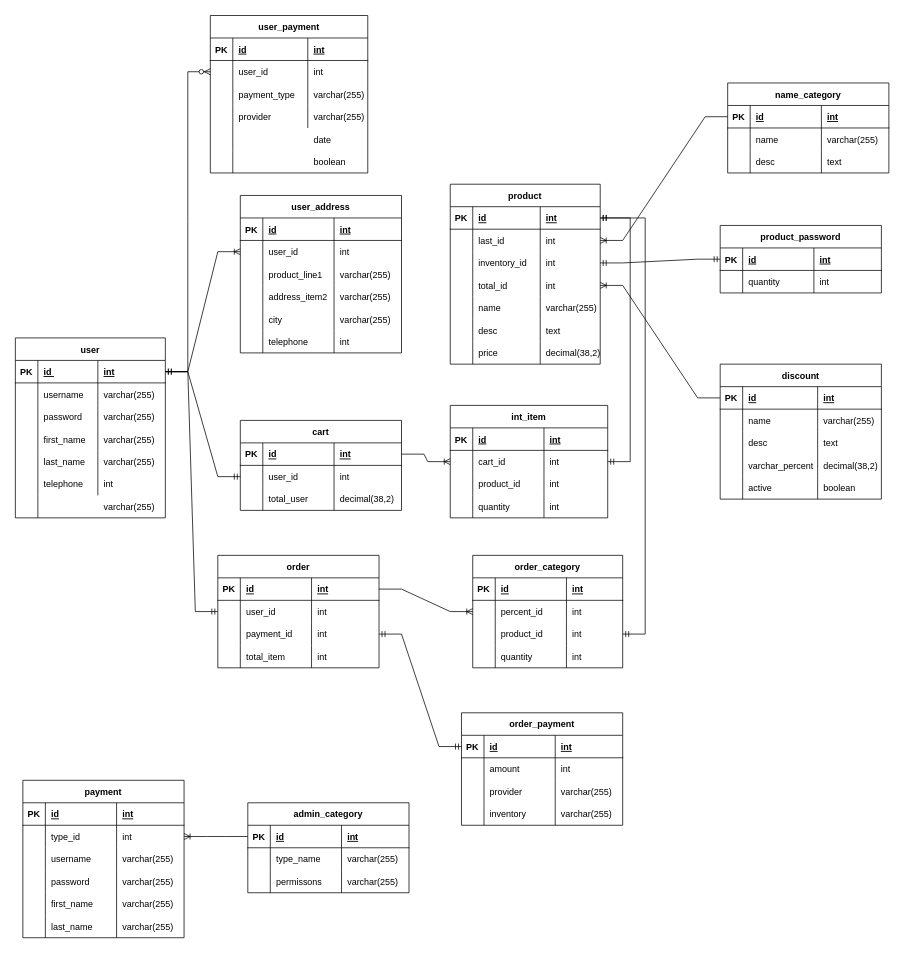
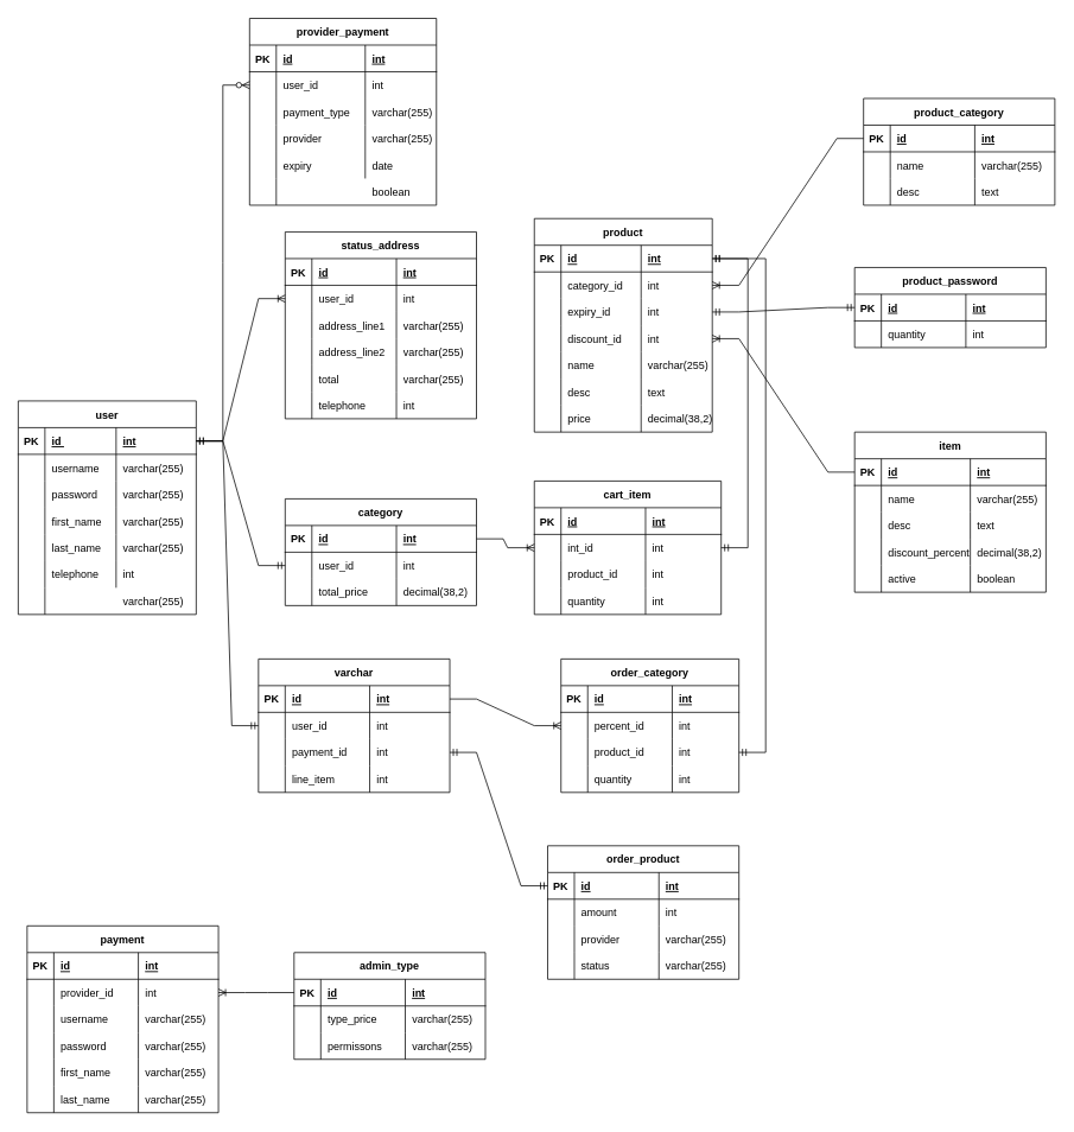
- <mxCell id="2" value="user_payment" style="shape=table;startSize=30;container=1;collapsible=1;childLayout=tableLayout;fixedRows=1;rowLines=0;fontStyle=1;align=center;resizeLast=1;" parent="1" vertex="1"><mxGeometry x="280" y="20" width="210" height="210" as="geometry" /></mxCell>
+ <mxCell id="2" value="provider_payment" style="shape=table;startSize=30;container=1;collapsible=1;childLayout=tableLayout;fixedRows=1;rowLines=0;fontStyle=1;align=center;resizeLast=1;" parent="1" vertex="1"><mxGeometry x="280" y="20" width="210" height="210" as="geometry" /></mxCell>
- <mxCell id="138" value="name_category" style="shape=table;startSize=30;container=1;collapsible=1;childLayout=tableLayout;fixedRows=1;rowLines=0;fontStyle=1;align=center;resizeLast=1;strokeWidth=1;" parent="1" vertex="1"><mxGeometry x="970" y="110" width="215" height="120" as="geometry" /></mxCell>
+ <mxCell id="138" value="product_category" style="shape=table;startSize=30;container=1;collapsible=1;childLayout=tableLayout;fixedRows=1;rowLines=0;fontStyle=1;align=center;resizeLast=1;strokeWidth=1;" parent="1" vertex="1"><mxGeometry x="970" y="110" width="215" height="120" as="geometry" /></mxCell>
+ <mxCell id="21" value="expiry" style="shape=partialRectangle;overflow=hidden;connectable=0;fillColor=none;top=0;left=0;bottom=0;right=0;align=left;spacingLeft=6;" parent="19" vertex="1"><mxGeometry x="30" width="100" height="30" as="geometry"><mxRectangle width="100" height="30" as="alternateBounds" /></mxGeometry></mxCell>
- <mxCell id="245" value="user_address" style="shape=table;startSize=30;container=1;collapsible=1;childLayout=tableLayout;fixedRows=1;rowLines=0;fontStyle=1;align=center;resizeLast=1;strokeWidth=1;" parent="1" vertex="1"><mxGeometry x="320" y="260" width="215" height="210" as="geometry" /></mxCell>
+ <mxCell id="245" value="status_address" style="shape=table;startSize=30;container=1;collapsible=1;childLayout=tableLayout;fixedRows=1;rowLines=0;fontStyle=1;align=center;resizeLast=1;strokeWidth=1;" parent="1" vertex="1"><mxGeometry x="320" y="260" width="215" height="210" as="geometry" /></mxCell>
- <mxCell id="61" value="last_id" style="shape=partialRectangle;connectable=0;fillColor=none;top=0;left=0;bottom=0;right=0;align=left;spacingLeft=6;overflow=hidden;strokeWidth=1;" parent="59" vertex="1"><mxGeometry x="30" width="90" height="30" as="geometry"><mxRectangle width="90" height="30" as="alternateBounds" /></mxGeometry></mxCell>
+ <mxCell id="61" value="category_id" style="shape=partialRectangle;connectable=0;fillColor=none;top=0;left=0;bottom=0;right=0;align=left;spacingLeft=6;overflow=hidden;strokeWidth=1;" parent="59" vertex="1"><mxGeometry x="30" width="90" height="30" as="geometry"><mxRectangle width="90" height="30" as="alternateBounds" /></mxGeometry></mxCell>
- <mxCell id="65" value="inventory_id" style="shape=partialRectangle;connectable=0;fillColor=none;top=0;left=0;bottom=0;right=0;align=left;spacingLeft=6;overflow=hidden;strokeWidth=1;" parent="63" vertex="1"><mxGeometry x="30" width="90" height="30" as="geometry"><mxRectangle width="90" height="30" as="alternateBounds" /></mxGeometry></mxCell>
+ <mxCell id="65" value="expiry_id" style="shape=partialRectangle;connectable=0;fillColor=none;top=0;left=0;bottom=0;right=0;align=left;spacingLeft=6;overflow=hidden;strokeWidth=1;" parent="63" vertex="1"><mxGeometry x="30" width="90" height="30" as="geometry"><mxRectangle width="90" height="30" as="alternateBounds" /></mxGeometry></mxCell>
- <mxCell id="256" value="product_line1" style="shape=partialRectangle;connectable=0;fillColor=none;top=0;left=0;bottom=0;right=0;align=left;spacingLeft=6;overflow=hidden;strokeWidth=1;" parent="254" vertex="1"><mxGeometry x="30" width="95" height="30" as="geometry"><mxRectangle width="95" height="30" as="alternateBounds" /></mxGeometry></mxCell>
+ <mxCell id="256" value="address_line1" style="shape=partialRectangle;connectable=0;fillColor=none;top=0;left=0;bottom=0;right=0;align=left;spacingLeft=6;overflow=hidden;strokeWidth=1;" parent="254" vertex="1"><mxGeometry x="30" width="95" height="30" as="geometry"><mxRectangle width="95" height="30" as="alternateBounds" /></mxGeometry></mxCell>
- <mxCell id="69" value="total_id" style="shape=partialRectangle;connectable=0;fillColor=none;top=0;left=0;bottom=0;right=0;align=left;spacingLeft=6;overflow=hidden;strokeWidth=1;" parent="67" vertex="1"><mxGeometry x="30" width="90" height="30" as="geometry"><mxRectangle width="90" height="30" as="alternateBounds" /></mxGeometry></mxCell>
+ <mxCell id="69" value="discount_id" style="shape=partialRectangle;connectable=0;fillColor=none;top=0;left=0;bottom=0;right=0;align=left;spacingLeft=6;overflow=hidden;strokeWidth=1;" parent="67" vertex="1"><mxGeometry x="30" width="90" height="30" as="geometry"><mxRectangle width="90" height="30" as="alternateBounds" /></mxGeometry></mxCell>
- <mxCell id="260" value="address_item2" style="shape=partialRectangle;connectable=0;fillColor=none;top=0;left=0;bottom=0;right=0;align=left;spacingLeft=6;overflow=hidden;strokeWidth=1;" parent="258" vertex="1"><mxGeometry x="30" width="95" height="30" as="geometry"><mxRectangle width="95" height="30" as="alternateBounds" /></mxGeometry></mxCell>
+ <mxCell id="260" value="address_line2" style="shape=partialRectangle;connectable=0;fillColor=none;top=0;left=0;bottom=0;right=0;align=left;spacingLeft=6;overflow=hidden;strokeWidth=1;" parent="258" vertex="1"><mxGeometry x="30" width="95" height="30" as="geometry"><mxRectangle width="95" height="30" as="alternateBounds" /></mxGeometry></mxCell>
- <mxCell id="264" value="city" style="shape=partialRectangle;connectable=0;fillColor=none;top=0;left=0;bottom=0;right=0;align=left;spacingLeft=6;overflow=hidden;strokeWidth=1;" parent="262" vertex="1"><mxGeometry x="30" width="95" height="30" as="geometry"><mxRectangle width="95" height="30" as="alternateBounds" /></mxGeometry></mxCell>
+ <mxCell id="264" value="total" style="shape=partialRectangle;connectable=0;fillColor=none;top=0;left=0;bottom=0;right=0;align=left;spacingLeft=6;overflow=hidden;strokeWidth=1;" parent="262" vertex="1"><mxGeometry x="30" width="95" height="30" as="geometry"><mxRectangle width="95" height="30" as="alternateBounds" /></mxGeometry></mxCell>
- <mxCell id="83" value="discount" style="shape=table;startSize=30;container=1;collapsible=1;childLayout=tableLayout;fixedRows=1;rowLines=0;fontStyle=1;align=center;resizeLast=1;strokeWidth=1;" parent="1" vertex="1"><mxGeometry x="960" y="485" width="215" height="180" as="geometry" /></mxCell>
+ <mxCell id="83" value="item" style="shape=table;startSize=30;container=1;collapsible=1;childLayout=tableLayout;fixedRows=1;rowLines=0;fontStyle=1;align=center;resizeLast=1;strokeWidth=1;" parent="1" vertex="1"><mxGeometry x="960" y="485" width="215" height="180" as="geometry" /></mxCell>
- <mxCell id="189" value="int_item" style="shape=table;startSize=30;container=1;collapsible=1;childLayout=tableLayout;fixedRows=1;rowLines=0;fontStyle=1;align=center;resizeLast=1;strokeWidth=1;" parent="1" vertex="1"><mxGeometry x="600" y="540" width="210" height="150" as="geometry" /></mxCell>
+ <mxCell id="189" value="cart_item" style="shape=table;startSize=30;container=1;collapsible=1;childLayout=tableLayout;fixedRows=1;rowLines=0;fontStyle=1;align=center;resizeLast=1;strokeWidth=1;" parent="1" vertex="1"><mxGeometry x="600" y="540" width="210" height="150" as="geometry" /></mxCell>
- <mxCell id="206" value="cart" style="shape=table;startSize=30;container=1;collapsible=1;childLayout=tableLayout;fixedRows=1;rowLines=0;fontStyle=1;align=center;resizeLast=1;strokeWidth=1;" parent="1" vertex="1"><mxGeometry x="320" y="560" width="215" height="120" as="geometry" /></mxCell>
+ <mxCell id="206" value="category" style="shape=table;startSize=30;container=1;collapsible=1;childLayout=tableLayout;fixedRows=1;rowLines=0;fontStyle=1;align=center;resizeLast=1;strokeWidth=1;" parent="1" vertex="1"><mxGeometry x="320" y="560" width="215" height="120" as="geometry" /></mxCell>
- <mxCell id="196" value="cart_id" style="shape=partialRectangle;connectable=0;fillColor=none;top=0;left=0;bottom=0;right=0;align=left;spacingLeft=6;overflow=hidden;strokeWidth=1;" parent="194" vertex="1"><mxGeometry x="30" width="95" height="30" as="geometry"><mxRectangle width="95" height="30" as="alternateBounds" /></mxGeometry></mxCell>
+ <mxCell id="196" value="int_id" style="shape=partialRectangle;connectable=0;fillColor=none;top=0;left=0;bottom=0;right=0;align=left;spacingLeft=6;overflow=hidden;strokeWidth=1;" parent="194" vertex="1"><mxGeometry x="30" width="95" height="30" as="geometry"><mxRectangle width="95" height="30" as="alternateBounds" /></mxGeometry></mxCell>
- <mxCell id="98" value="varchar_percent" style="shape=partialRectangle;connectable=0;fillColor=none;top=0;left=0;bottom=0;right=0;align=left;spacingLeft=6;overflow=hidden;strokeWidth=1;" parent="96" vertex="1"><mxGeometry x="30" width="100" height="30" as="geometry"><mxRectangle width="100" height="30" as="alternateBounds" /></mxGeometry></mxCell>
+ <mxCell id="98" value="discount_percent" style="shape=partialRectangle;connectable=0;fillColor=none;top=0;left=0;bottom=0;right=0;align=left;spacingLeft=6;overflow=hidden;strokeWidth=1;" parent="96" vertex="1"><mxGeometry x="30" width="100" height="30" as="geometry"><mxRectangle width="100" height="30" as="alternateBounds" /></mxGeometry></mxCell>
- <mxCell id="217" value="total_user" style="shape=partialRectangle;connectable=0;fillColor=none;top=0;left=0;bottom=0;right=0;align=left;spacingLeft=6;overflow=hidden;strokeWidth=1;" parent="215" vertex="1"><mxGeometry x="30" width="95" height="30" as="geometry"><mxRectangle width="95" height="30" as="alternateBounds" /></mxGeometry></mxCell>
+ <mxCell id="217" value="total_price" style="shape=partialRectangle;connectable=0;fillColor=none;top=0;left=0;bottom=0;right=0;align=left;spacingLeft=6;overflow=hidden;strokeWidth=1;" parent="215" vertex="1"><mxGeometry x="30" width="95" height="30" as="geometry"><mxRectangle width="95" height="30" as="alternateBounds" /></mxGeometry></mxCell>
- <mxCell id="104" value="order" style="shape=table;startSize=30;container=1;collapsible=1;childLayout=tableLayout;fixedRows=1;rowLines=0;fontStyle=1;align=center;resizeLast=1;strokeWidth=1;" parent="1" vertex="1"><mxGeometry x="290" y="740" width="215" height="150" as="geometry" /></mxCell>
+ <mxCell id="104" value="varchar" style="shape=table;startSize=30;container=1;collapsible=1;childLayout=tableLayout;fixedRows=1;rowLines=0;fontStyle=1;align=center;resizeLast=1;strokeWidth=1;" parent="1" vertex="1"><mxGeometry x="290" y="740" width="215" height="150" as="geometry" /></mxCell>
- <mxCell id="119" value="total_item" style="shape=partialRectangle;connectable=0;fillColor=none;top=0;left=0;bottom=0;right=0;align=left;spacingLeft=6;overflow=hidden;strokeWidth=1;" parent="117" vertex="1"><mxGeometry x="30" width="95" height="30" as="geometry"><mxRectangle width="95" height="30" as="alternateBounds" /></mxGeometry></mxCell>
+ <mxCell id="119" value="line_item" style="shape=partialRectangle;connectable=0;fillColor=none;top=0;left=0;bottom=0;right=0;align=left;spacingLeft=6;overflow=hidden;strokeWidth=1;" parent="117" vertex="1"><mxGeometry x="30" width="95" height="30" as="geometry"><mxRectangle width="95" height="30" as="alternateBounds" /></mxGeometry></mxCell>
- <mxCell id="121" value="order_payment" style="shape=table;startSize=30;container=1;collapsible=1;childLayout=tableLayout;fixedRows=1;rowLines=0;fontStyle=1;align=center;resizeLast=1;strokeWidth=1;" parent="1" vertex="1"><mxGeometry x="615" y="950" width="215" height="150" as="geometry" /></mxCell>
+ <mxCell id="121" value="order_product" style="shape=table;startSize=30;container=1;collapsible=1;childLayout=tableLayout;fixedRows=1;rowLines=0;fontStyle=1;align=center;resizeLast=1;strokeWidth=1;" parent="1" vertex="1"><mxGeometry x="615" y="950" width="215" height="150" as="geometry" /></mxCell>
- <mxCell id="151" value="admin_category" style="shape=table;startSize=30;container=1;collapsible=1;childLayout=tableLayout;fixedRows=1;rowLines=0;fontStyle=1;align=center;resizeLast=1;strokeWidth=1;" parent="1" vertex="1"><mxGeometry x="330" y="1070" width="215" height="120" as="geometry" /></mxCell>
+ <mxCell id="151" value="admin_type" style="shape=table;startSize=30;container=1;collapsible=1;childLayout=tableLayout;fixedRows=1;rowLines=0;fontStyle=1;align=center;resizeLast=1;strokeWidth=1;" parent="1" vertex="1"><mxGeometry x="330" y="1070" width="215" height="120" as="geometry" /></mxCell>
- <mxCell id="136" value="inventory" style="shape=partialRectangle;connectable=0;fillColor=none;top=0;left=0;bottom=0;right=0;align=left;spacingLeft=6;overflow=hidden;strokeWidth=1;" parent="134" vertex="1"><mxGeometry x="30" width="95" height="30" as="geometry"><mxRectangle width="95" height="30" as="alternateBounds" /></mxGeometry></mxCell>
+ <mxCell id="136" value="status" style="shape=partialRectangle;connectable=0;fillColor=none;top=0;left=0;bottom=0;right=0;align=left;spacingLeft=6;overflow=hidden;strokeWidth=1;" parent="134" vertex="1"><mxGeometry x="30" width="95" height="30" as="geometry"><mxRectangle width="95" height="30" as="alternateBounds" /></mxGeometry></mxCell>
- <mxCell id="171" value="type_id" style="shape=partialRectangle;connectable=0;fillColor=none;top=0;left=0;bottom=0;right=0;align=left;spacingLeft=6;overflow=hidden;strokeWidth=1;" parent="169" vertex="1"><mxGeometry x="30" width="95" height="30" as="geometry"><mxRectangle width="95" height="30" as="alternateBounds" /></mxGeometry></mxCell>
+ <mxCell id="171" value="provider_id" style="shape=partialRectangle;connectable=0;fillColor=none;top=0;left=0;bottom=0;right=0;align=left;spacingLeft=6;overflow=hidden;strokeWidth=1;" parent="169" vertex="1"><mxGeometry x="30" width="95" height="30" as="geometry"><mxRectangle width="95" height="30" as="alternateBounds" /></mxGeometry></mxCell>
- <mxCell id="158" value="type_name" style="shape=partialRectangle;connectable=0;fillColor=none;top=0;left=0;bottom=0;right=0;align=left;spacingLeft=6;overflow=hidden;strokeWidth=1;" parent="156" vertex="1"><mxGeometry x="30" width="95" height="30" as="geometry"><mxRectangle width="95" height="30" as="alternateBounds" /></mxGeometry></mxCell>
+ <mxCell id="158" value="type_price" style="shape=partialRectangle;connectable=0;fillColor=none;top=0;left=0;bottom=0;right=0;align=left;spacingLeft=6;overflow=hidden;strokeWidth=1;" parent="156" vertex="1"><mxGeometry x="30" width="95" height="30" as="geometry"><mxRectangle width="95" height="30" as="alternateBounds" /></mxGeometry></mxCell>
